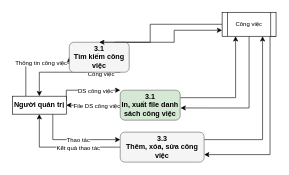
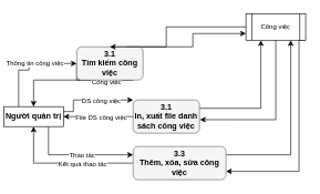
- <mxCell id="8" value="Người quản trị" style="rounded=0;whiteSpace=wrap;html=1;strokeWidth=1;fontStyle=1" vertex="1" parent="1"><mxGeometry x="20" y="160" width="90" height="30" as="geometry" /></mxCell>
+ <mxCell id="8" value="Người quản trị" style="rounded=0;whiteSpace=wrap;html=1;strokeWidth=1;fontStyle=1" vertex="1" parent="1"><mxGeometry x="5" y="160" width="90" height="30" as="geometry" /></mxCell>
- <mxCell id="20" value="3.1&lt;br&gt;In, xuất file danh sách công việc" style="rounded=1;whiteSpace=wrap;html=1;labelBackgroundColor=none;strokeColor=#666666;strokeWidth=1;fontSize=12;fillColor=#d5e8d4;fontStyle=1;" vertex="1" parent="1"><mxGeometry x="200" y="150" width="100" height="50" as="geometry" /></mxCell>
+ <mxCell id="20" value="3.1&lt;br&gt;In, xuất file danh sách công việc" style="rounded=1;whiteSpace=wrap;html=1;labelBackgroundColor=none;strokeColor=#666666;strokeWidth=1;fontSize=12;fillColor=#f5f5f5;fontStyle=1;" vertex="1" parent="1"><mxGeometry x="200" y="150" width="100" height="50" as="geometry" /></mxCell>
